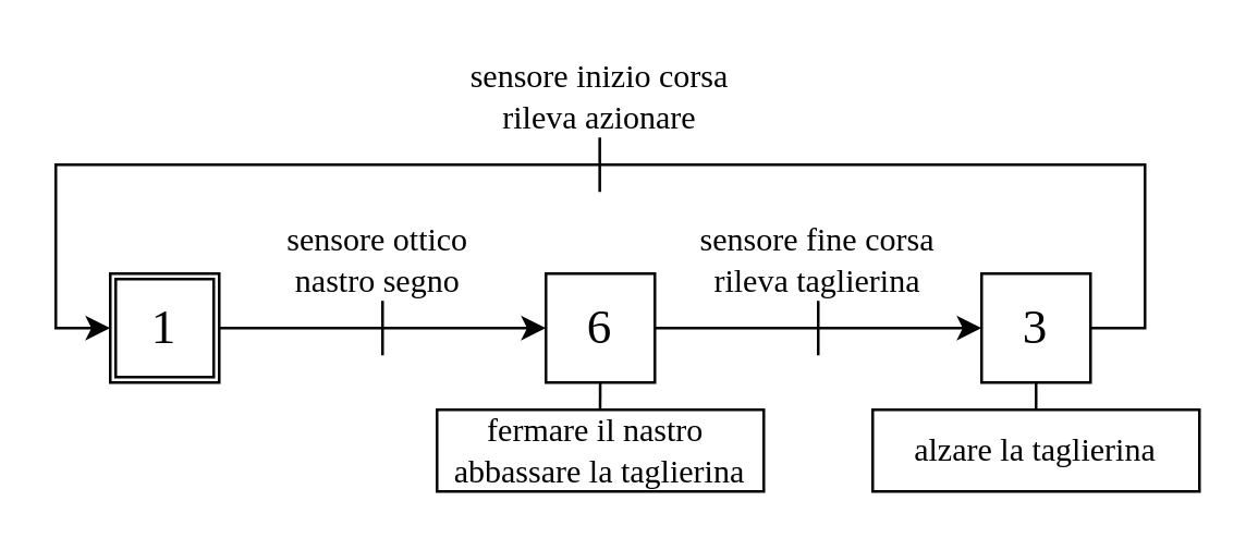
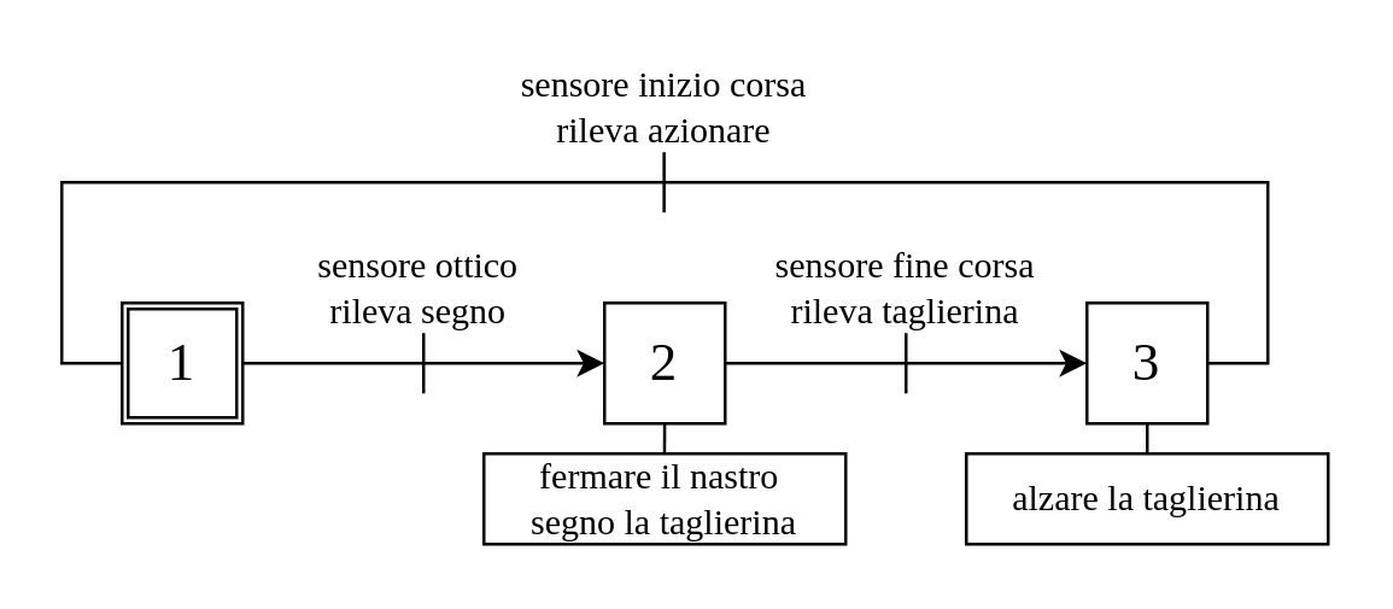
- <mxCell id="14" value="sensore ottico&amp;nbsp;&lt;div&gt;nastro segno&amp;nbsp;&lt;/div&gt;" style="text;html=1;align=center;verticalAlign=middle;whiteSpace=wrap;rounded=0;fontFamily=Times New Roman;" vertex="1" parent="1"><mxGeometry x="90" y="80" width="100" height="30" as="geometry" /></mxCell>
+ <mxCell id="14" value="sensore ottico&amp;nbsp;&lt;div&gt;rileva segno&amp;nbsp;&lt;/div&gt;" style="text;html=1;align=center;verticalAlign=middle;whiteSpace=wrap;rounded=0;fontFamily=Times New Roman;" vertex="1" parent="1"><mxGeometry x="90" y="80" width="100" height="30" as="geometry" /></mxCell>
- <mxCell id="6" style="edgeStyle=orthogonalEdgeStyle;rounded=0;orthogonalLoop=1;jettySize=auto;html=1;entryX=0;entryY=0.5;entryDx=0;entryDy=0;" edge="1" parent="1" source="7" target="5"><mxGeometry relative="1" as="geometry"><Array as="points"><mxPoint x="420" y="120" /><mxPoint x="420" y="60" /><mxPoint x="20" y="60" /><mxPoint x="20" y="120" /></Array></mxGeometry></mxCell>
+ <mxCell id="6" style="edgeStyle=orthogonalEdgeStyle;rounded=0;orthogonalLoop=1;jettySize=auto;html=1;entryX=0;entryY=0.5;entryDx=0;entryDy=0;endArrow=none;" edge="1" parent="1" source="7" target="5"><mxGeometry relative="1" as="geometry"><Array as="points"><mxPoint x="420" y="120" /><mxPoint x="420" y="60" /><mxPoint x="20" y="60" /><mxPoint x="20" y="120" /></Array></mxGeometry></mxCell>
- <mxCell id="3" value="6" style="rounded=0;whiteSpace=wrap;html=1;fontFamily=Times New Roman;fontSize=18;fillColor=none;" vertex="1" parent="1"><mxGeometry x="200" y="100" width="40" height="40" as="geometry" /></mxCell>
+ <mxCell id="3" value="2" style="rounded=0;whiteSpace=wrap;html=1;fontFamily=Times New Roman;fontSize=18;fillColor=none;" vertex="1" parent="1"><mxGeometry x="200" y="100" width="40" height="40" as="geometry" /></mxCell>
- <mxCell id="10" value="fermare il nastro&amp;nbsp;&lt;div&gt;abbassare la taglierina&lt;/div&gt;" style="rounded=0;whiteSpace=wrap;html=1;fillColor=none;fontFamily=Times New Roman;" vertex="1" parent="1"><mxGeometry x="160" y="150" width="120" height="30" as="geometry" /></mxCell>
+ <mxCell id="10" value="fermare il nastro&amp;nbsp;&lt;div&gt;segno la taglierina&lt;/div&gt;" style="rounded=0;whiteSpace=wrap;html=1;fillColor=none;fontFamily=Times New Roman;" vertex="1" parent="1"><mxGeometry x="160" y="150" width="120" height="30" as="geometry" /></mxCell>
